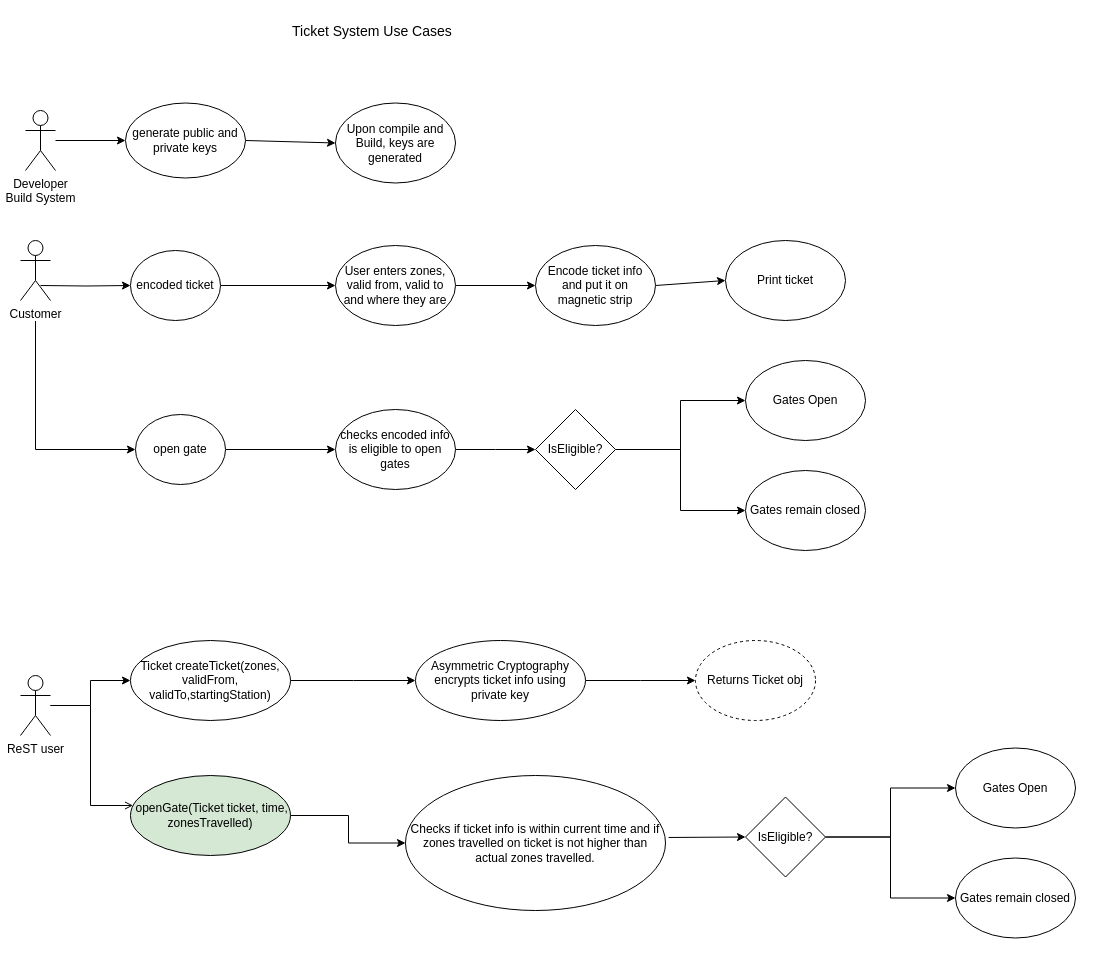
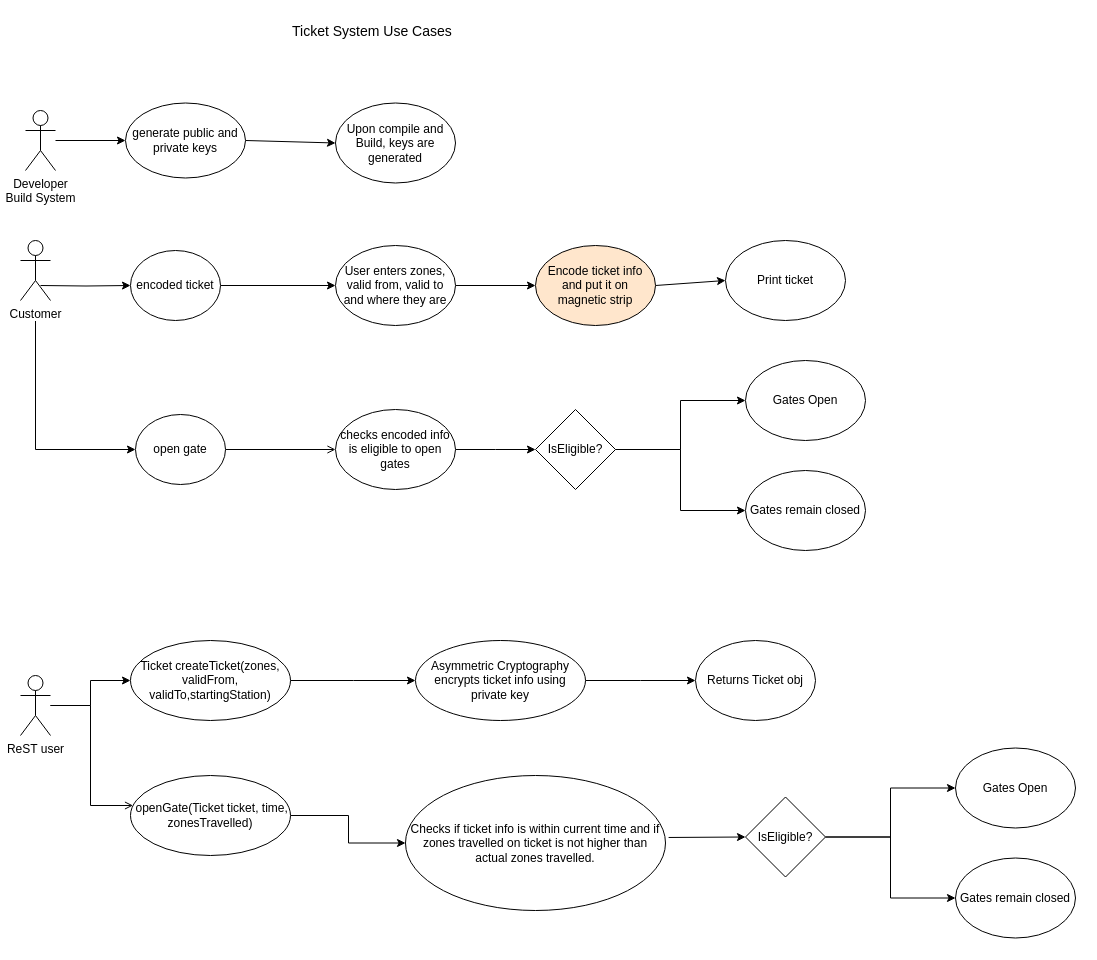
- <mxCell id="43" value="Encode ticket info and put it on magnetic strip" style="ellipse;whiteSpace=wrap;html=1;" vertex="1" parent="1"><mxGeometry x="535" y="245" width="120" height="80" as="geometry" /></mxCell>
+ <mxCell id="43" value="Encode ticket info and put it on magnetic strip" style="ellipse;whiteSpace=wrap;html=1;fillColor=#ffe6cc;" vertex="1" parent="1"><mxGeometry x="535" y="245" width="120" height="80" as="geometry" /></mxCell>
- <mxCell id="27" style="edgeStyle=none;rounded=0;orthogonalLoop=1;jettySize=auto;html=1;exitX=1;exitY=0.5;exitDx=0;exitDy=0;entryX=0;entryY=0.5;entryDx=0;entryDy=0;" edge="1" parent="1" source="28" target="46"><mxGeometry relative="1" as="geometry" /></mxCell>
+ <mxCell id="27" style="edgeStyle=none;rounded=0;orthogonalLoop=1;jettySize=auto;html=1;exitX=1;exitY=0.5;exitDx=0;exitDy=0;entryX=0;entryY=0.5;entryDx=0;entryDy=0;endArrow=open;" edge="1" parent="1" source="28" target="46"><mxGeometry relative="1" as="geometry" /></mxCell>
- <mxCell id="55" value="Returns Ticket obj" style="ellipse;whiteSpace=wrap;html=1;dashed=1;" vertex="1" parent="1"><mxGeometry x="695" y="640" width="120" height="80" as="geometry" /></mxCell>
+ <mxCell id="55" value="Returns Ticket obj" style="ellipse;whiteSpace=wrap;html=1;" vertex="1" parent="1"><mxGeometry x="695" y="640" width="120" height="80" as="geometry" /></mxCell>
- <mxCell id="34" value="&amp;nbsp;openGate(Ticket ticket, time, zonesTravelled)" style="ellipse;whiteSpace=wrap;html=1;fillColor=#d5e8d4;" parent="1" vertex="1"><mxGeometry x="130" y="775" width="160" height="80" as="geometry" /></mxCell>
+ <mxCell id="34" value="&amp;nbsp;openGate(Ticket ticket, time, zonesTravelled)" style="ellipse;whiteSpace=wrap;html=1;" parent="1" vertex="1"><mxGeometry x="130" y="775" width="160" height="80" as="geometry" /></mxCell>
